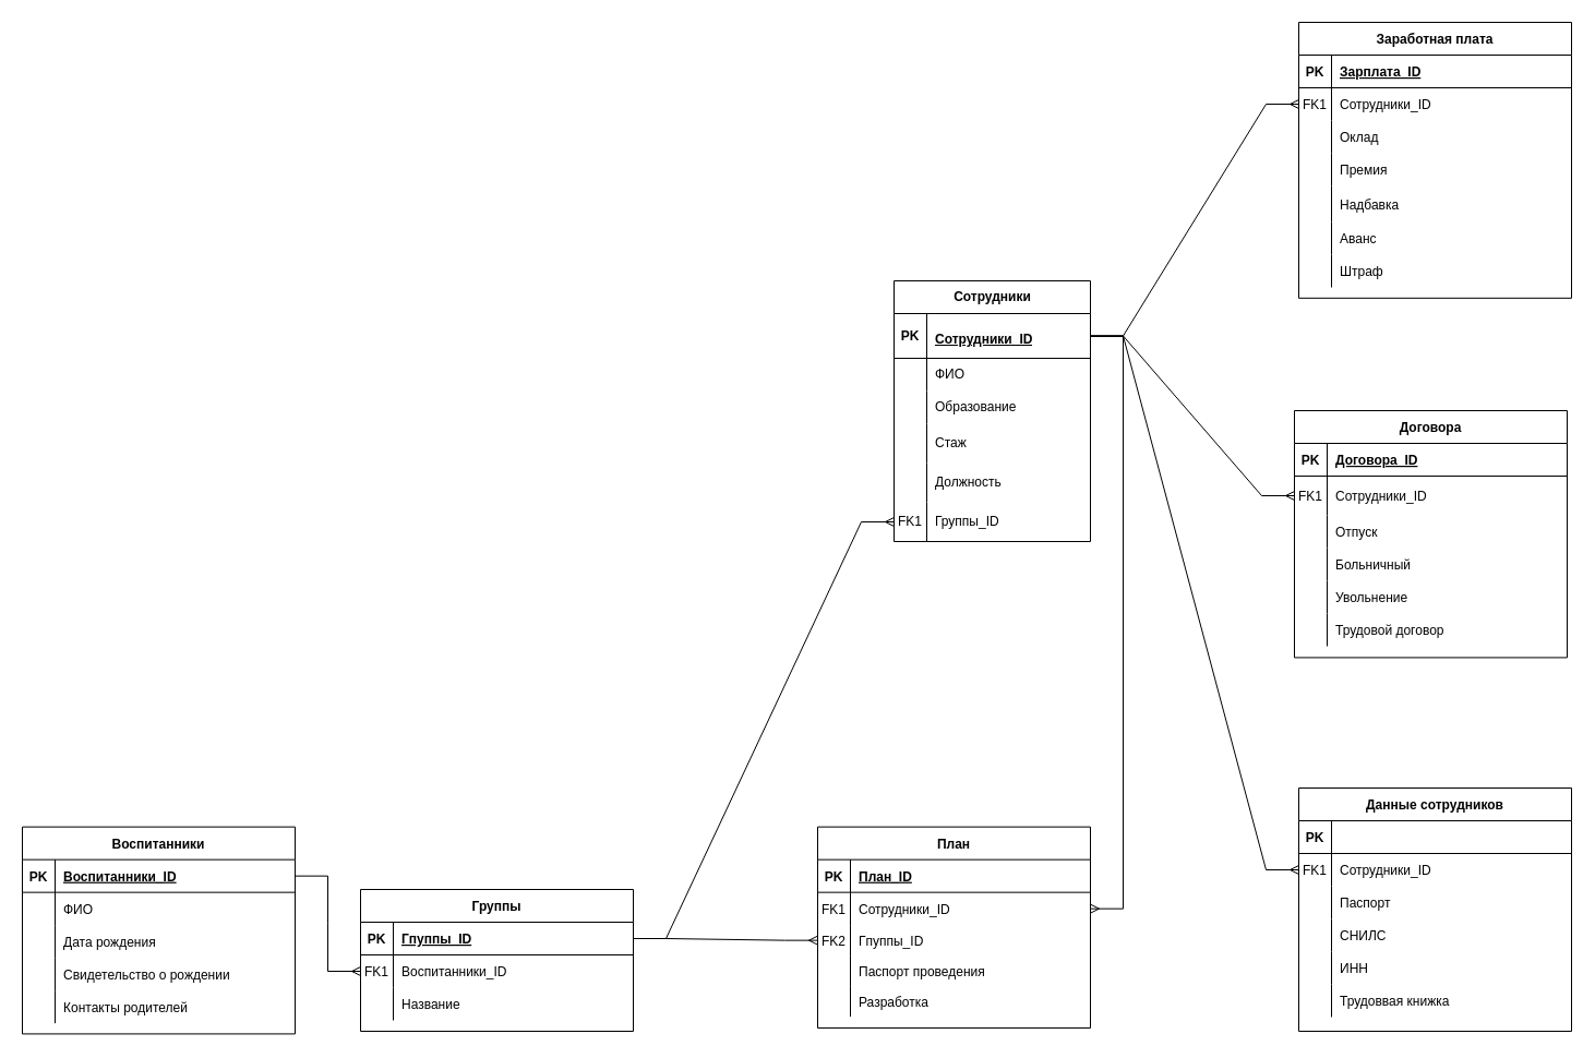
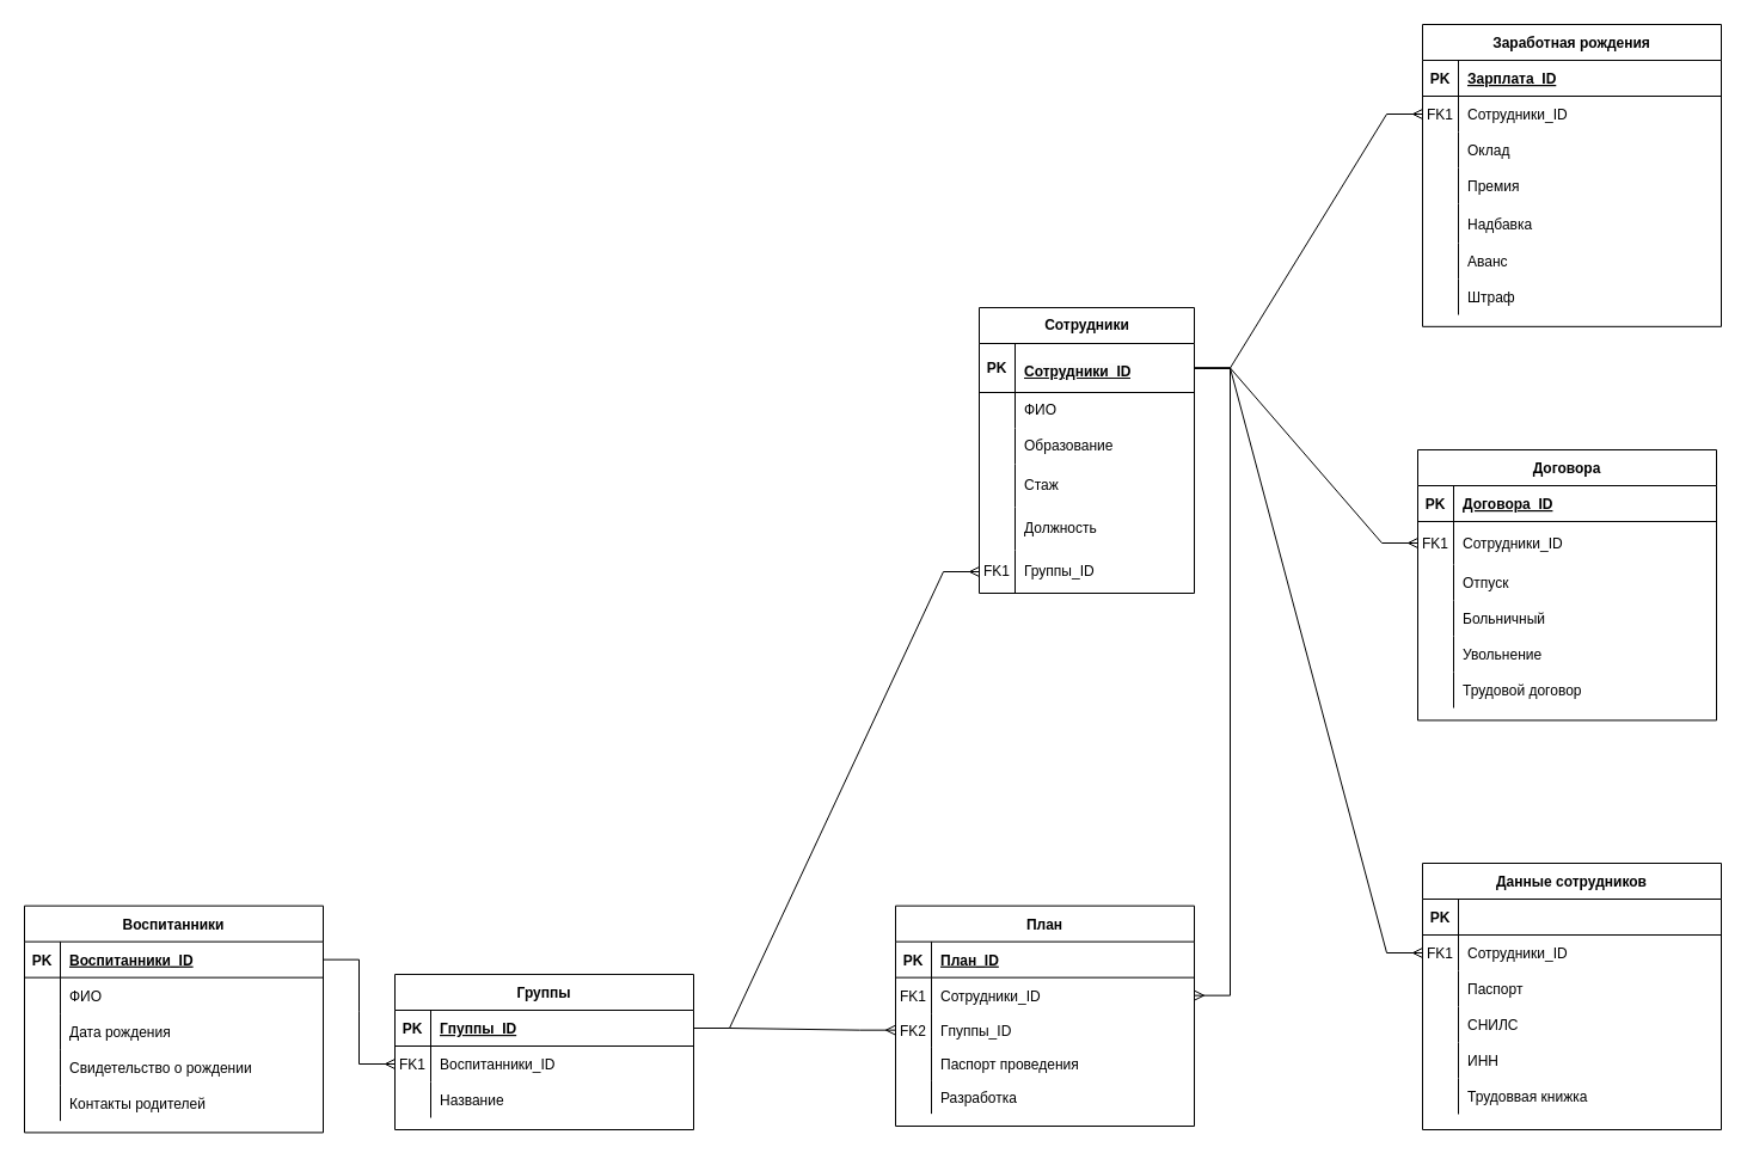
- <mxCell id="55" value="Заработная плата" style="shape=table;startSize=30;container=1;collapsible=1;childLayout=tableLayout;fixedRows=1;rowLines=0;fontStyle=1;align=center;resizeLast=1;" parent="1" vertex="1"><mxGeometry x="1190" y="20" width="250" height="252.828" as="geometry" /></mxCell>
+ <mxCell id="55" value="Заработная рождения" style="shape=table;startSize=30;container=1;collapsible=1;childLayout=tableLayout;fixedRows=1;rowLines=0;fontStyle=1;align=center;resizeLast=1;" parent="1" vertex="1"><mxGeometry x="1190" y="20" width="250" height="252.828" as="geometry" /></mxCell>
